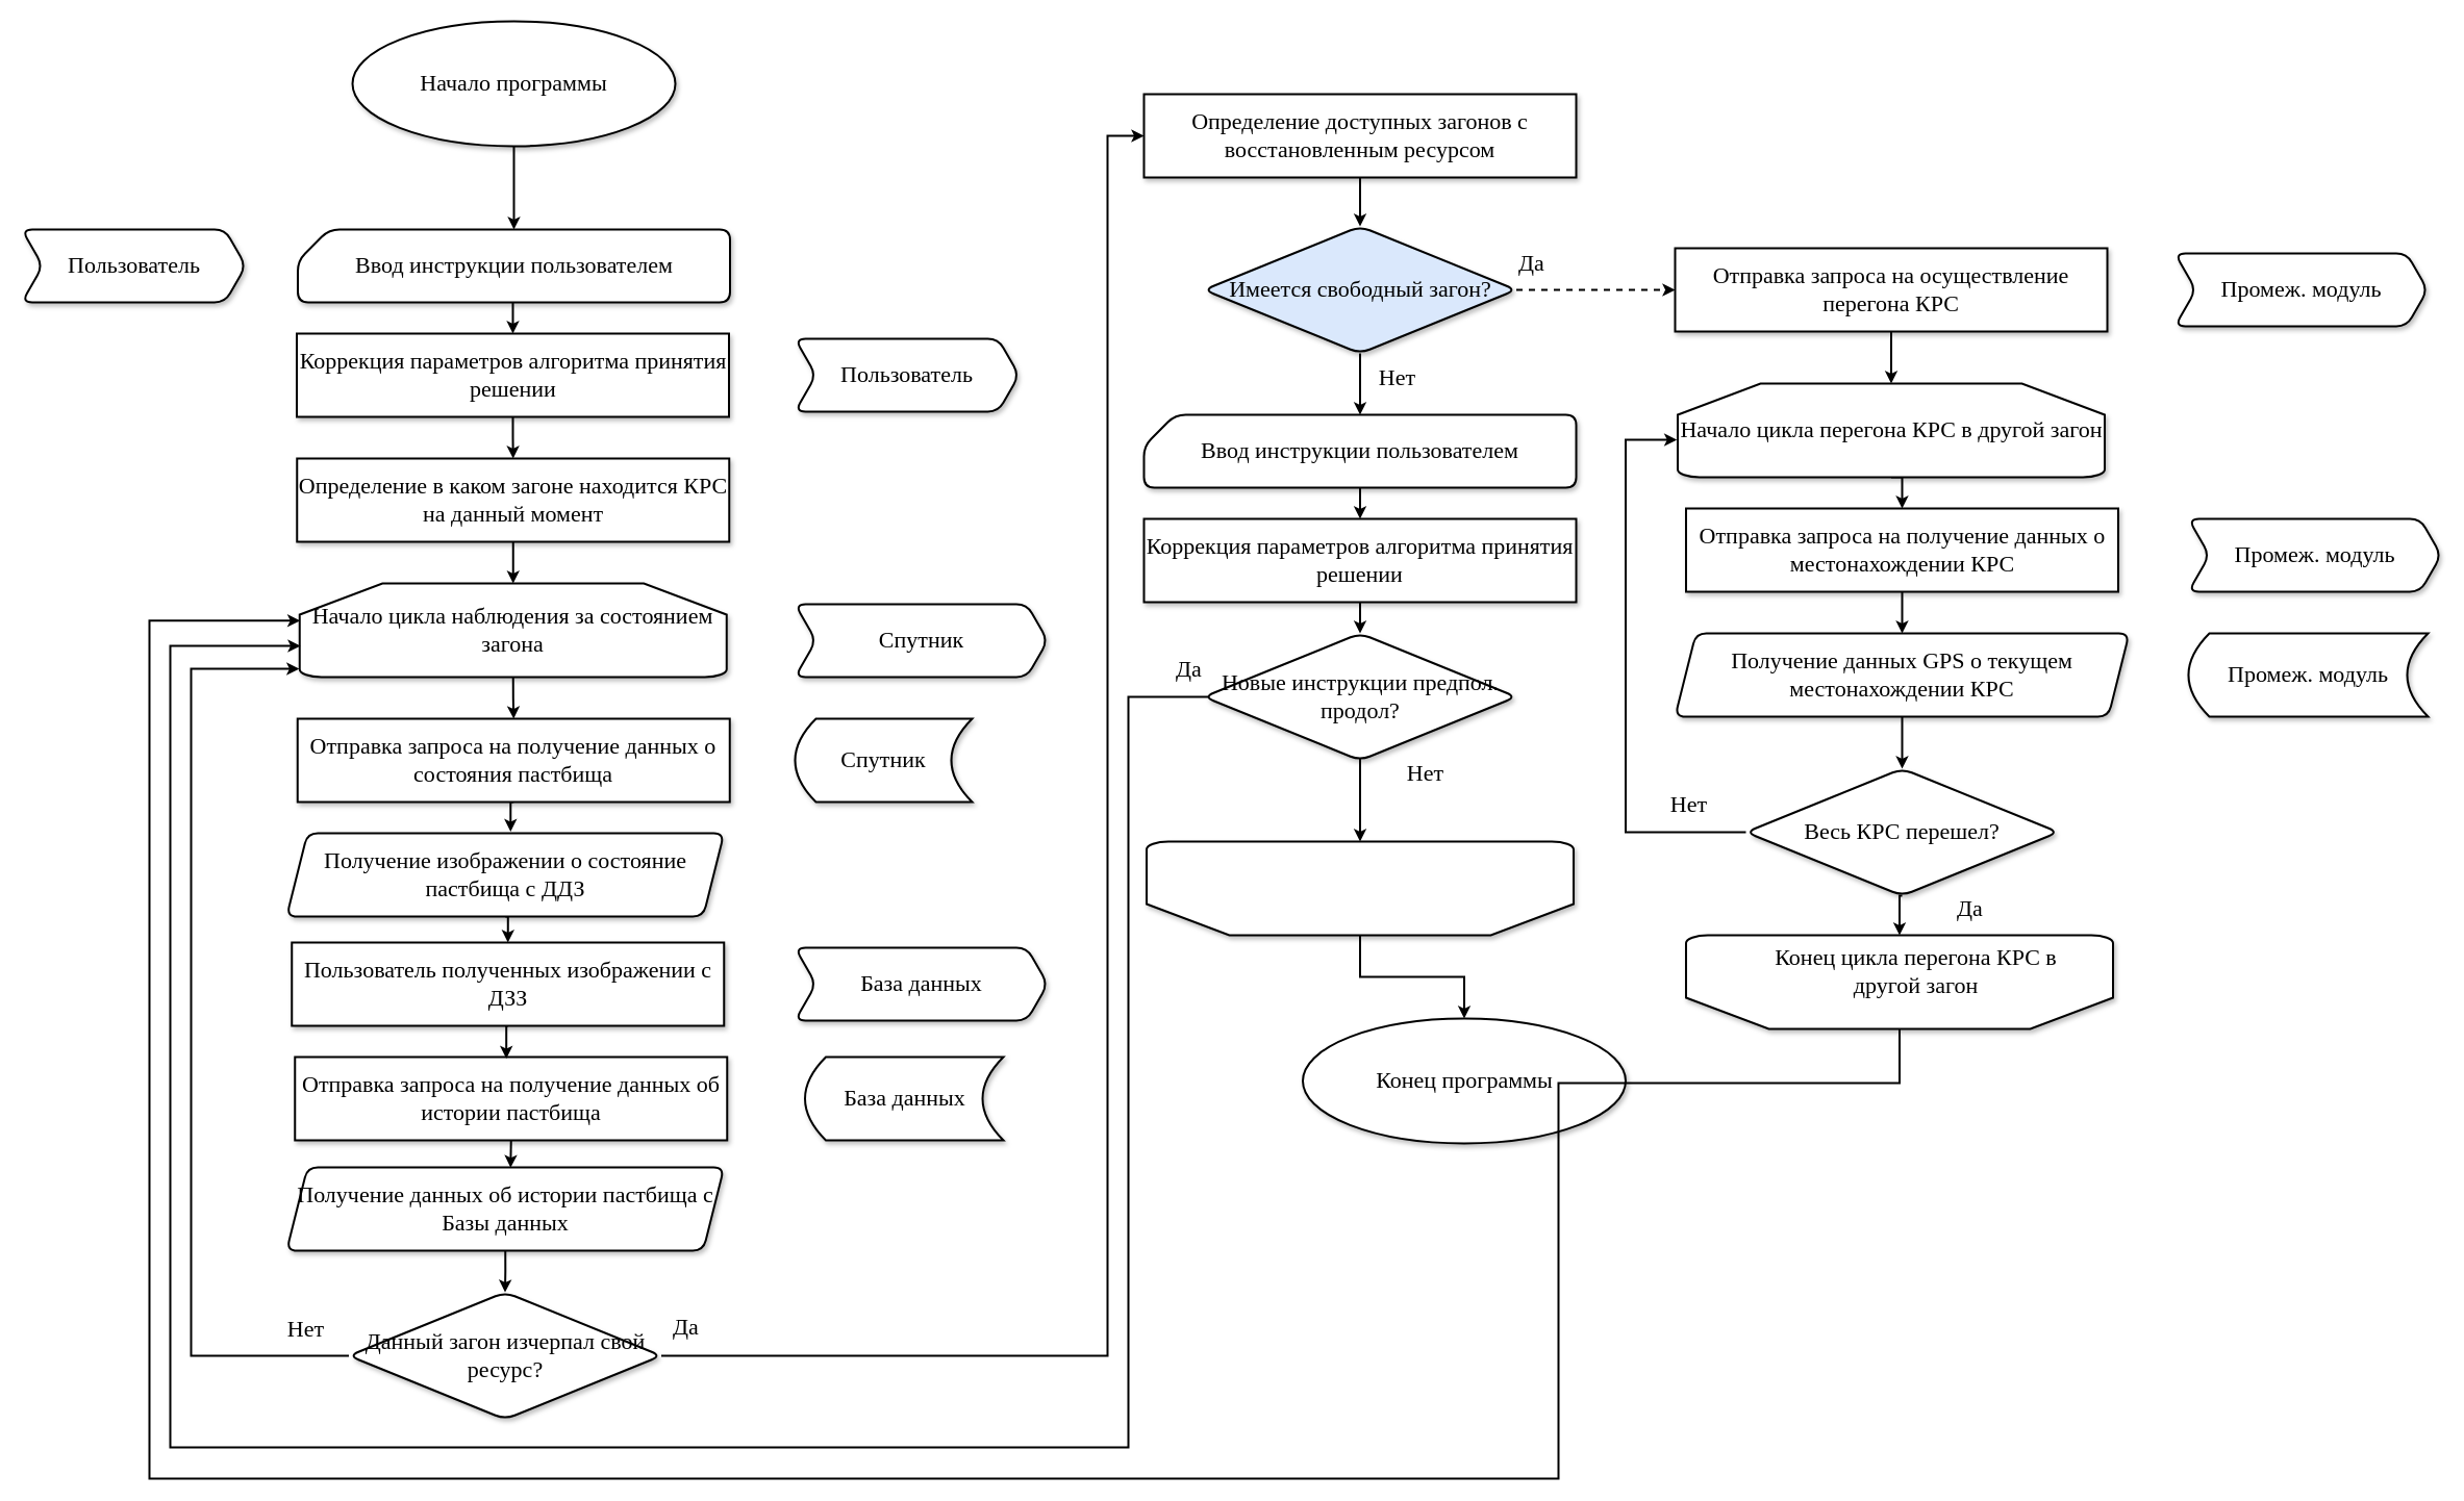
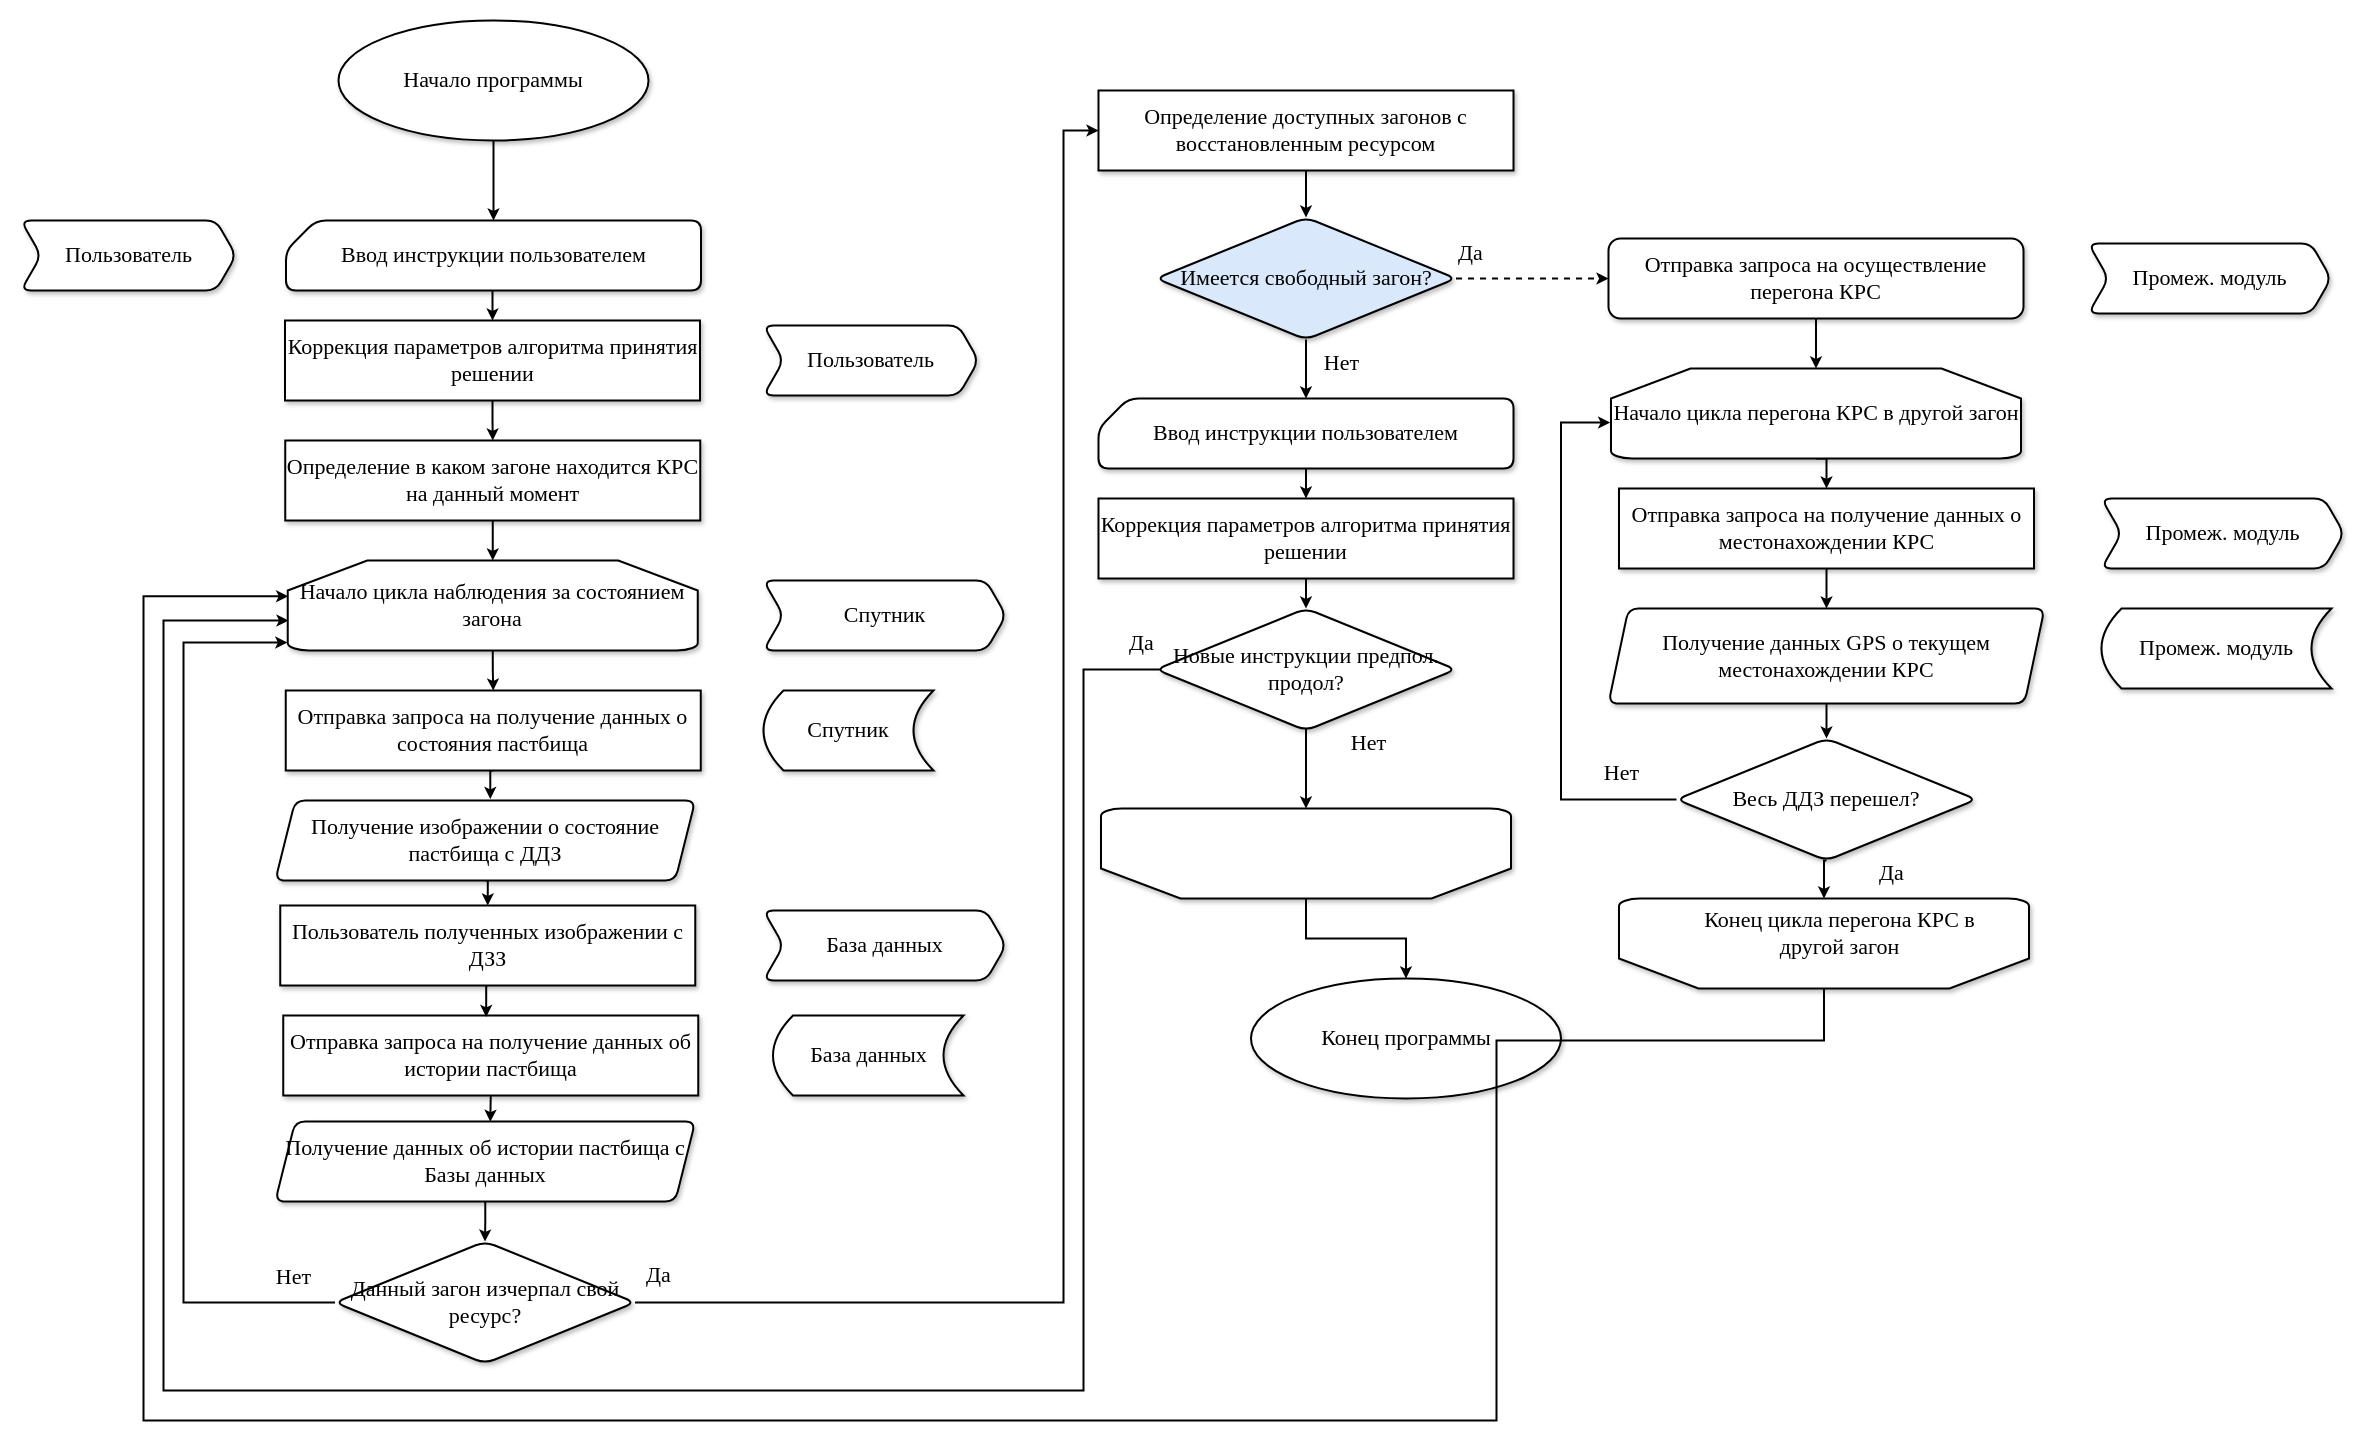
- <mxCell id="36" value="Отправка запроса на осуществление перегона КРС" style="rounded=0;whiteSpace=wrap;html=1;shadow=1;glass=0;sketch=0;strokeWidth=2;fontFamily=Verdana;fontSize=22;" parent="1" vertex="1"><mxGeometry x="1608" y="238" width="415" height="80" as="geometry" /></mxCell>
+ <mxCell id="36" value="Отправка запроса на осуществление перегона КРС" style="whiteSpace=wrap;html=1;shadow=1;glass=0;sketch=0;strokeWidth=2;fontFamily=Verdana;fontSize=22;rounded=1;" parent="1" vertex="1"><mxGeometry x="1608" y="238" width="415" height="80" as="geometry" /></mxCell>
- <mxCell id="44" value="Получение данных GPS о текущем местонахождении КРС" style="shape=parallelogram;perimeter=parallelogramPerimeter;whiteSpace=wrap;html=1;fixedSize=1;rounded=1;shadow=1;glass=0;sketch=0;strokeWidth=2;fontFamily=Verdana;fontSize=22;" parent="1" vertex="1"><mxGeometry x="1608" y="608" width="436" height="80" as="geometry" /></mxCell>
+ <mxCell id="44" value="Получение данных GPS о текущем местонахождении КРС" style="shape=parallelogram;perimeter=parallelogramPerimeter;whiteSpace=wrap;html=1;fixedSize=1;rounded=1;shadow=1;glass=0;sketch=0;strokeWidth=2;fontFamily=Verdana;fontSize=22;" parent="1" vertex="1"><mxGeometry x="1608" y="608" width="436" height="95" as="geometry" /></mxCell>
- <mxCell id="57" value="Весь КРС перешел?" style="rhombus;whiteSpace=wrap;html=1;rounded=1;shadow=1;glass=0;sketch=0;strokeWidth=2;fontFamily=Verdana;fontSize=22;" parent="1" vertex="1"><mxGeometry x="1676" y="738" width="300" height="122" as="geometry" /></mxCell>
+ <mxCell id="57" value="Весь ДДЗ перешел?" style="rhombus;whiteSpace=wrap;html=1;rounded=1;shadow=1;glass=0;sketch=0;strokeWidth=2;fontFamily=Verdana;fontSize=22;" parent="1" vertex="1"><mxGeometry x="1676" y="738" width="300" height="122" as="geometry" /></mxCell>
